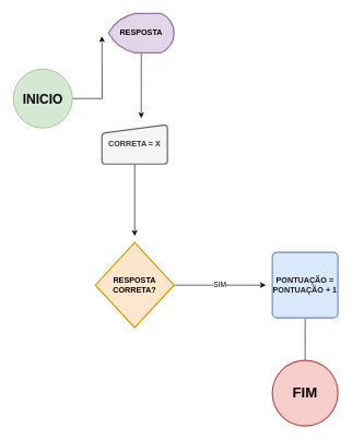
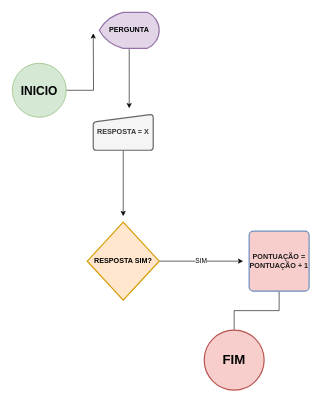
- <mxCell id="5" value="&lt;font color=&quot;#000000&quot;&gt;RESPOSTA&lt;/font&gt;" style="strokeWidth=2;html=1;shape=mxgraph.flowchart.display;whiteSpace=wrap;fillColor=#e1d5e7;strokeColor=#9673a6;fontStyle=1" parent="1" vertex="1"><mxGeometry x="165" y="20" width="100" height="60" as="geometry" /></mxCell>
+ <mxCell id="5" value="&lt;font color=&quot;#000000&quot;&gt;PERGUNTA&lt;/font&gt;" style="strokeWidth=2;html=1;shape=mxgraph.flowchart.display;whiteSpace=wrap;fillColor=#e1d5e7;strokeColor=#9673a6;fontStyle=1" parent="1" vertex="1"><mxGeometry x="165" y="20" width="100" height="60" as="geometry" /></mxCell>
- <mxCell id="7" value="CORRETA = X" style="html=1;strokeWidth=2;shape=manualInput;whiteSpace=wrap;rounded=1;size=13;arcSize=11;fillColor=#f5f5f5;strokeColor=#666666;fontColor=#333333;fontStyle=1" parent="1" vertex="1"><mxGeometry x="155" y="190" width="100" height="60" as="geometry" /></mxCell>
+ <mxCell id="7" value="RESPOSTA = X" style="html=1;strokeWidth=2;shape=manualInput;whiteSpace=wrap;rounded=1;size=13;arcSize=11;fillColor=#f5f5f5;strokeColor=#666666;fontColor=#333333;fontStyle=1" parent="1" vertex="1"><mxGeometry x="155" y="190" width="100" height="60" as="geometry" /></mxCell>
- <mxCell id="9" value="&lt;font color=&quot;#000000&quot;&gt;RESPOSTA CORRETA?&lt;/font&gt;" style="strokeWidth=2;html=1;shape=mxgraph.flowchart.decision;whiteSpace=wrap;fillColor=#ffe6cc;strokeColor=#d79b00;fontStyle=1" parent="1" vertex="1"><mxGeometry x="145" y="370" width="120" height="130" as="geometry" /></mxCell>
+ <mxCell id="9" value="&lt;font color=&quot;#000000&quot;&gt;RESPOSTA SIM?&lt;/font&gt;" style="strokeWidth=2;html=1;shape=mxgraph.flowchart.decision;whiteSpace=wrap;fillColor=#ffe6cc;strokeColor=#d79b00;fontStyle=1" parent="1" vertex="1"><mxGeometry x="145" y="370" width="120" height="130" as="geometry" /></mxCell>
- <mxCell id="11" value="&lt;font color=&quot;#1c1c1c&quot;&gt;PONTUAÇÃO = PONTUAÇÃO + 1&lt;/font&gt;" style="rounded=1;whiteSpace=wrap;html=1;absoluteArcSize=1;arcSize=14;strokeWidth=2;fillColor=#dae8fc;strokeColor=#6c8ebf;fontStyle=1" parent="1" vertex="1"><mxGeometry x="415" y="385" width="100" height="100" as="geometry" /></mxCell>
+ <mxCell id="11" value="&lt;font color=&quot;#1c1c1c&quot;&gt;PONTUAÇÃO = PONTUAÇÃO + 1&lt;/font&gt;" style="rounded=1;whiteSpace=wrap;html=1;absoluteArcSize=1;arcSize=14;strokeWidth=2;fillColor=#f8cecc;strokeColor=#6c8ebf;fontStyle=1;" parent="1" vertex="1"><mxGeometry x="415" y="385" width="100" height="100" as="geometry" /></mxCell>
- <mxCell id="12" value="&lt;font color=&quot;#030303&quot;&gt;FIM&lt;/font&gt;" style="strokeWidth=2;html=1;shape=mxgraph.flowchart.start_2;whiteSpace=wrap;fillColor=#f8cecc;strokeColor=#b85450;fontStyle=1;fontSize=22;" parent="1" vertex="1"><mxGeometry x="415" y="550" width="100" height="100" as="geometry" /></mxCell>
+ <mxCell id="12" value="&lt;font color=&quot;#030303&quot;&gt;FIM&lt;/font&gt;" style="strokeWidth=2;html=1;shape=mxgraph.flowchart.start_2;whiteSpace=wrap;fillColor=#f8cecc;strokeColor=#b85450;fontStyle=1;fontSize=22;" parent="1" vertex="1"><mxGeometry x="340" y="550" width="100" height="100" as="geometry" /></mxCell>
